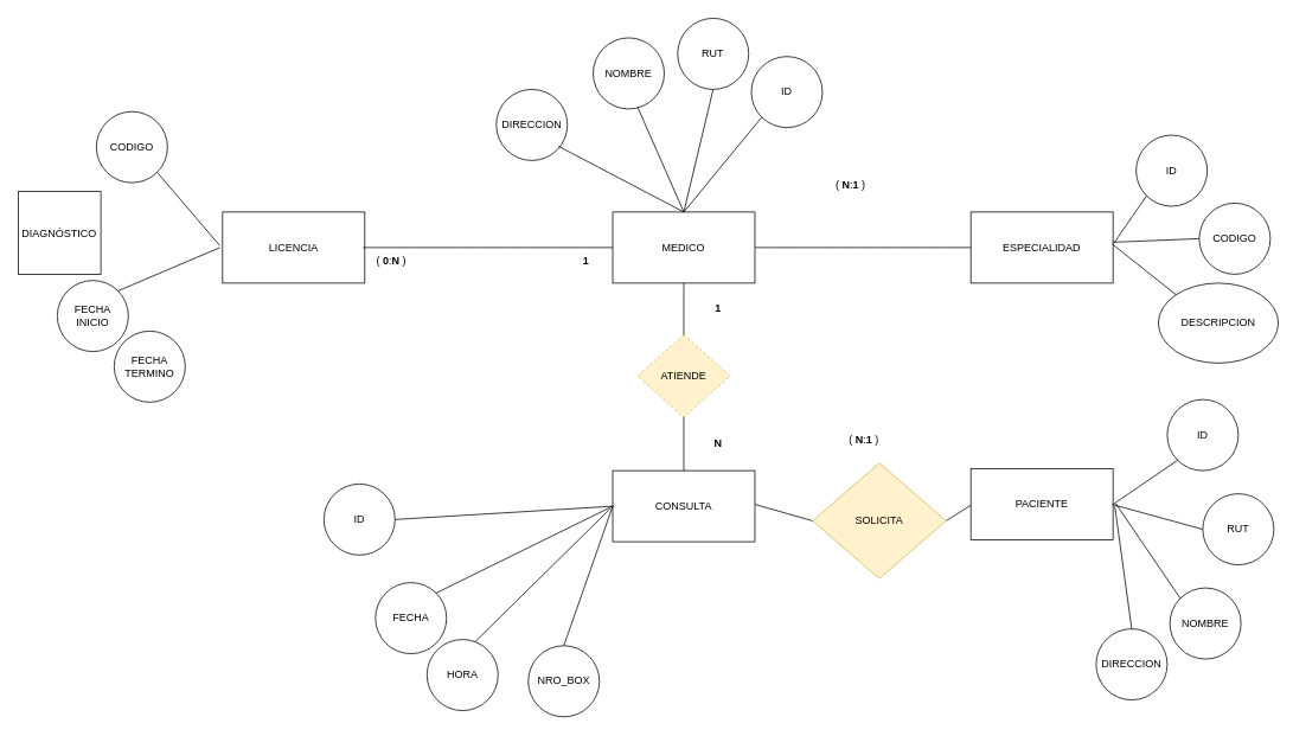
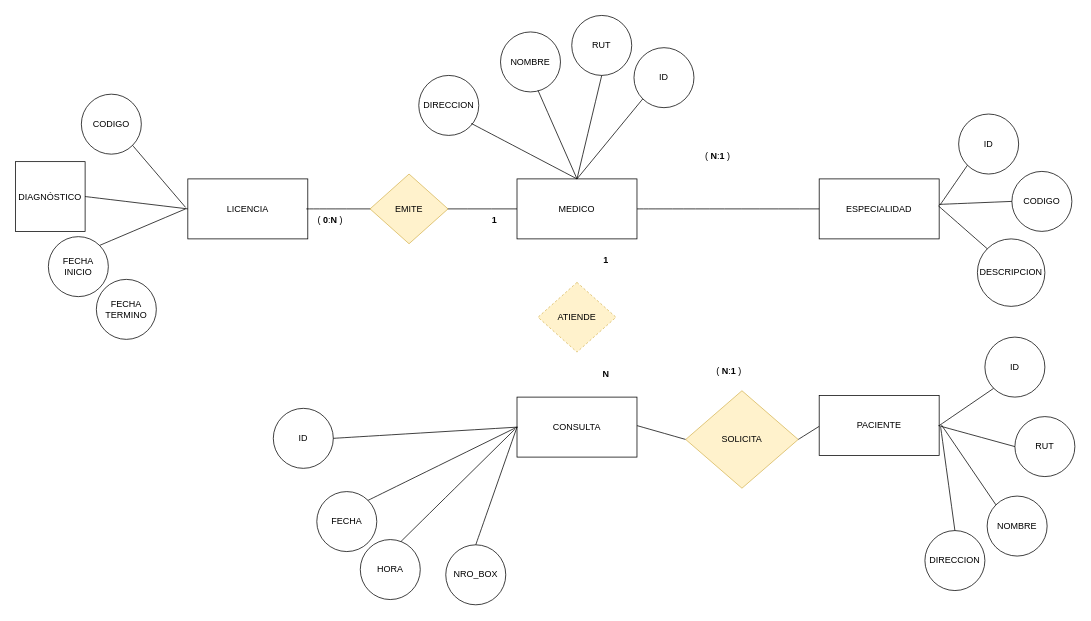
+ <mxCell id="55" value="" style="endArrow=none;html=1;rounded=0;startSize=14;endSize=14;sourcePerimeterSpacing=8;targetPerimeterSpacing=8;curved=1;exitX=1;exitY=0.5;exitDx=0;exitDy=0;entryX=0;entryY=0.5;entryDx=0;entryDy=0;" edge="1" parent="1" source="53" target="46"><mxGeometry width="50" height="50" relative="1" as="geometry"><mxPoint x="186.284" y="203.284" as="sourcePoint" /><mxPoint x="249" y="270" as="targetPoint" /></mxGeometry></mxCell>
+ <mxCell id="48" value="EMITE" style="rhombus;whiteSpace=wrap;html=1;rounded=0;back=red;fillColor=#fff2cc;strokeColor=#d6b656;" vertex="1" parent="1"><mxGeometry x="493" y="231.5" width="104" height="93" as="geometry" /></mxCell>
- <mxCell id="8" value="DESCRIPCION" style="ellipse;whiteSpace=wrap;html=1;aspect=fixed;" vertex="1" parent="1"><mxGeometry x="1303" y="318" width="135" height="90" as="geometry" /></mxCell>
+ <mxCell id="8" value="DESCRIPCION" style="ellipse;whiteSpace=wrap;html=1;aspect=fixed;" vertex="1" parent="1"><mxGeometry x="1303" y="318" width="90" height="90" as="geometry" /></mxCell>
- <mxCell id="23" value="" style="endArrow=none;html=1;rounded=0;startSize=14;endSize=14;sourcePerimeterSpacing=8;targetPerimeterSpacing=8;curved=1;entryX=0.5;entryY=0;entryDx=0;entryDy=0;exitX=0.5;exitY=1;exitDx=0;exitDy=0;" edge="1" parent="1" source="4" target="21"><mxGeometry width="50" height="50" relative="1" as="geometry"><mxPoint x="756" y="318" as="sourcePoint" /><mxPoint x="1003" y="318" as="targetPoint" /></mxGeometry></mxCell>
